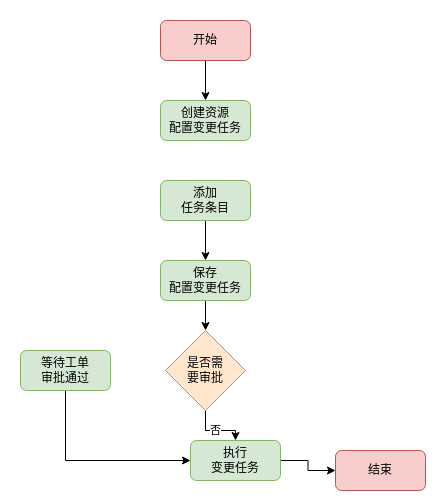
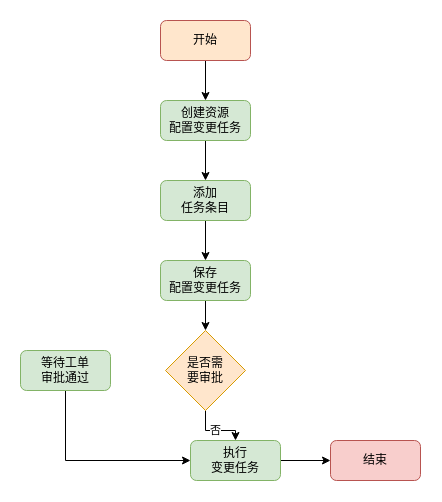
- <mxCell id="16" value="开始" style="rounded=1;whiteSpace=wrap;html=1;fillColor=#f8cecc;strokeColor=#b85450;" vertex="1" parent="1"><mxGeometry x="160" y="20" width="90" height="40" as="geometry" /></mxCell>
+ <mxCell id="16" value="开始" style="rounded=1;whiteSpace=wrap;html=1;fillColor=#ffe6cc;strokeColor=#b85450;" vertex="1" parent="1"><mxGeometry x="160" y="20" width="90" height="40" as="geometry" /></mxCell>
+ <mxCell id="2" style="edgeStyle=orthogonalEdgeStyle;rounded=0;orthogonalLoop=1;jettySize=auto;html=1;entryX=0.5;entryY=0;entryDx=0;entryDy=0;" edge="1" parent="1" source="3" target="5"><mxGeometry relative="1" as="geometry" /></mxCell>
- <mxCell id="14" value="结束" style="rounded=1;whiteSpace=wrap;html=1;fillColor=#f8cecc;strokeColor=#b85450;" vertex="1" parent="1"><mxGeometry x="335" y="450" width="90" height="40" as="geometry" /></mxCell>
+ <mxCell id="14" value="结束" style="rounded=1;whiteSpace=wrap;html=1;fillColor=#f8cecc;strokeColor=#b85450;" vertex="1" parent="1"><mxGeometry x="330" y="440" width="90" height="40" as="geometry" /></mxCell>
